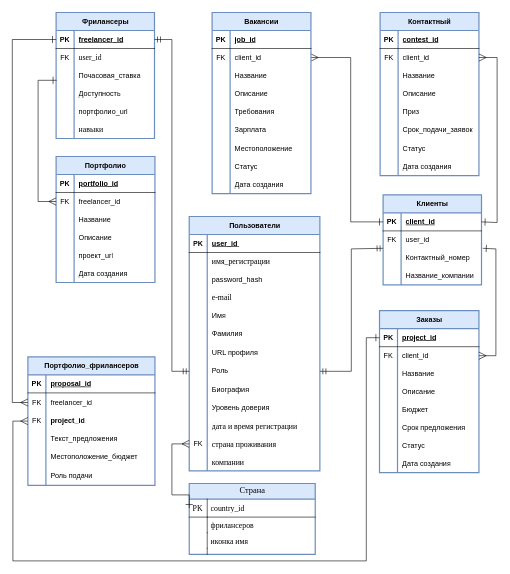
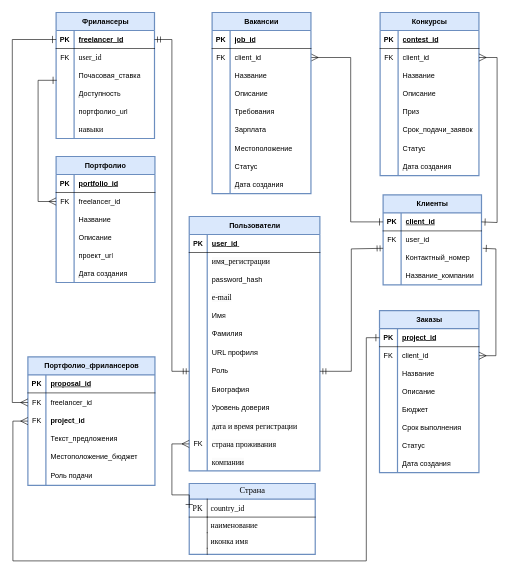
- <mxCell id="161" value="&lt;strong&gt;Контактный&lt;/strong&gt;" style="shape=table;startSize=30;container=1;collapsible=1;childLayout=tableLayout;fixedRows=1;rowLines=0;fontStyle=1;align=center;resizeLast=1;html=1;fillColor=#dae8fc;strokeColor=#6c8ebf;strokeWidth=2;" vertex="1" parent="1"><mxGeometry x="633" y="20" width="164.75" height="272" as="geometry" /></mxCell>
+ <mxCell id="161" value="&lt;strong&gt;Конкурсы&lt;/strong&gt;" style="shape=table;startSize=30;container=1;collapsible=1;childLayout=tableLayout;fixedRows=1;rowLines=0;fontStyle=1;align=center;resizeLast=1;html=1;fillColor=#dae8fc;strokeColor=#6c8ebf;strokeWidth=2;" vertex="1" parent="1"><mxGeometry x="633" y="20" width="164.75" height="272" as="geometry" /></mxCell>
- <mxCell id="124" value="Срок предложения" style="shape=partialRectangle;connectable=0;fillColor=none;top=0;left=0;bottom=0;right=0;align=left;spacingLeft=6;overflow=hidden;whiteSpace=wrap;html=1;" vertex="1" parent="122"><mxGeometry x="30" width="135.75" height="30" as="geometry"><mxRectangle width="135.75" height="30" as="alternateBounds" /></mxGeometry></mxCell>
+ <mxCell id="124" value="Срок выполнения" style="shape=partialRectangle;connectable=0;fillColor=none;top=0;left=0;bottom=0;right=0;align=left;spacingLeft=6;overflow=hidden;whiteSpace=wrap;html=1;" vertex="1" parent="122"><mxGeometry x="30" width="135.75" height="30" as="geometry"><mxRectangle width="135.75" height="30" as="alternateBounds" /></mxGeometry></mxCell>
- <mxCell id="64" value="фрилансеров" style="shape=partialRectangle;top=0;left=0;right=0;bottom=0;html=1;align=left;verticalAlign=top;fillColor=none;spacingLeft=34;spacingRight=4;whiteSpace=wrap;overflow=hidden;rotatable=0;points=[[0,0.5],[1,0.5]];portConstraint=eastwest;dropTarget=0;fontFamily=Comic Sans MS;fontStyle=0;fontSize=13;" parent="61" vertex="1"><mxGeometry y="56" width="210" height="26" as="geometry" /></mxCell>
+ <mxCell id="64" value="наименование" style="shape=partialRectangle;top=0;left=0;right=0;bottom=0;html=1;align=left;verticalAlign=top;fillColor=none;spacingLeft=34;spacingRight=4;whiteSpace=wrap;overflow=hidden;rotatable=0;points=[[0,0.5],[1,0.5]];portConstraint=eastwest;dropTarget=0;fontFamily=Comic Sans MS;fontStyle=0;fontSize=13;" parent="61" vertex="1"><mxGeometry y="56" width="210" height="26" as="geometry" /></mxCell>
